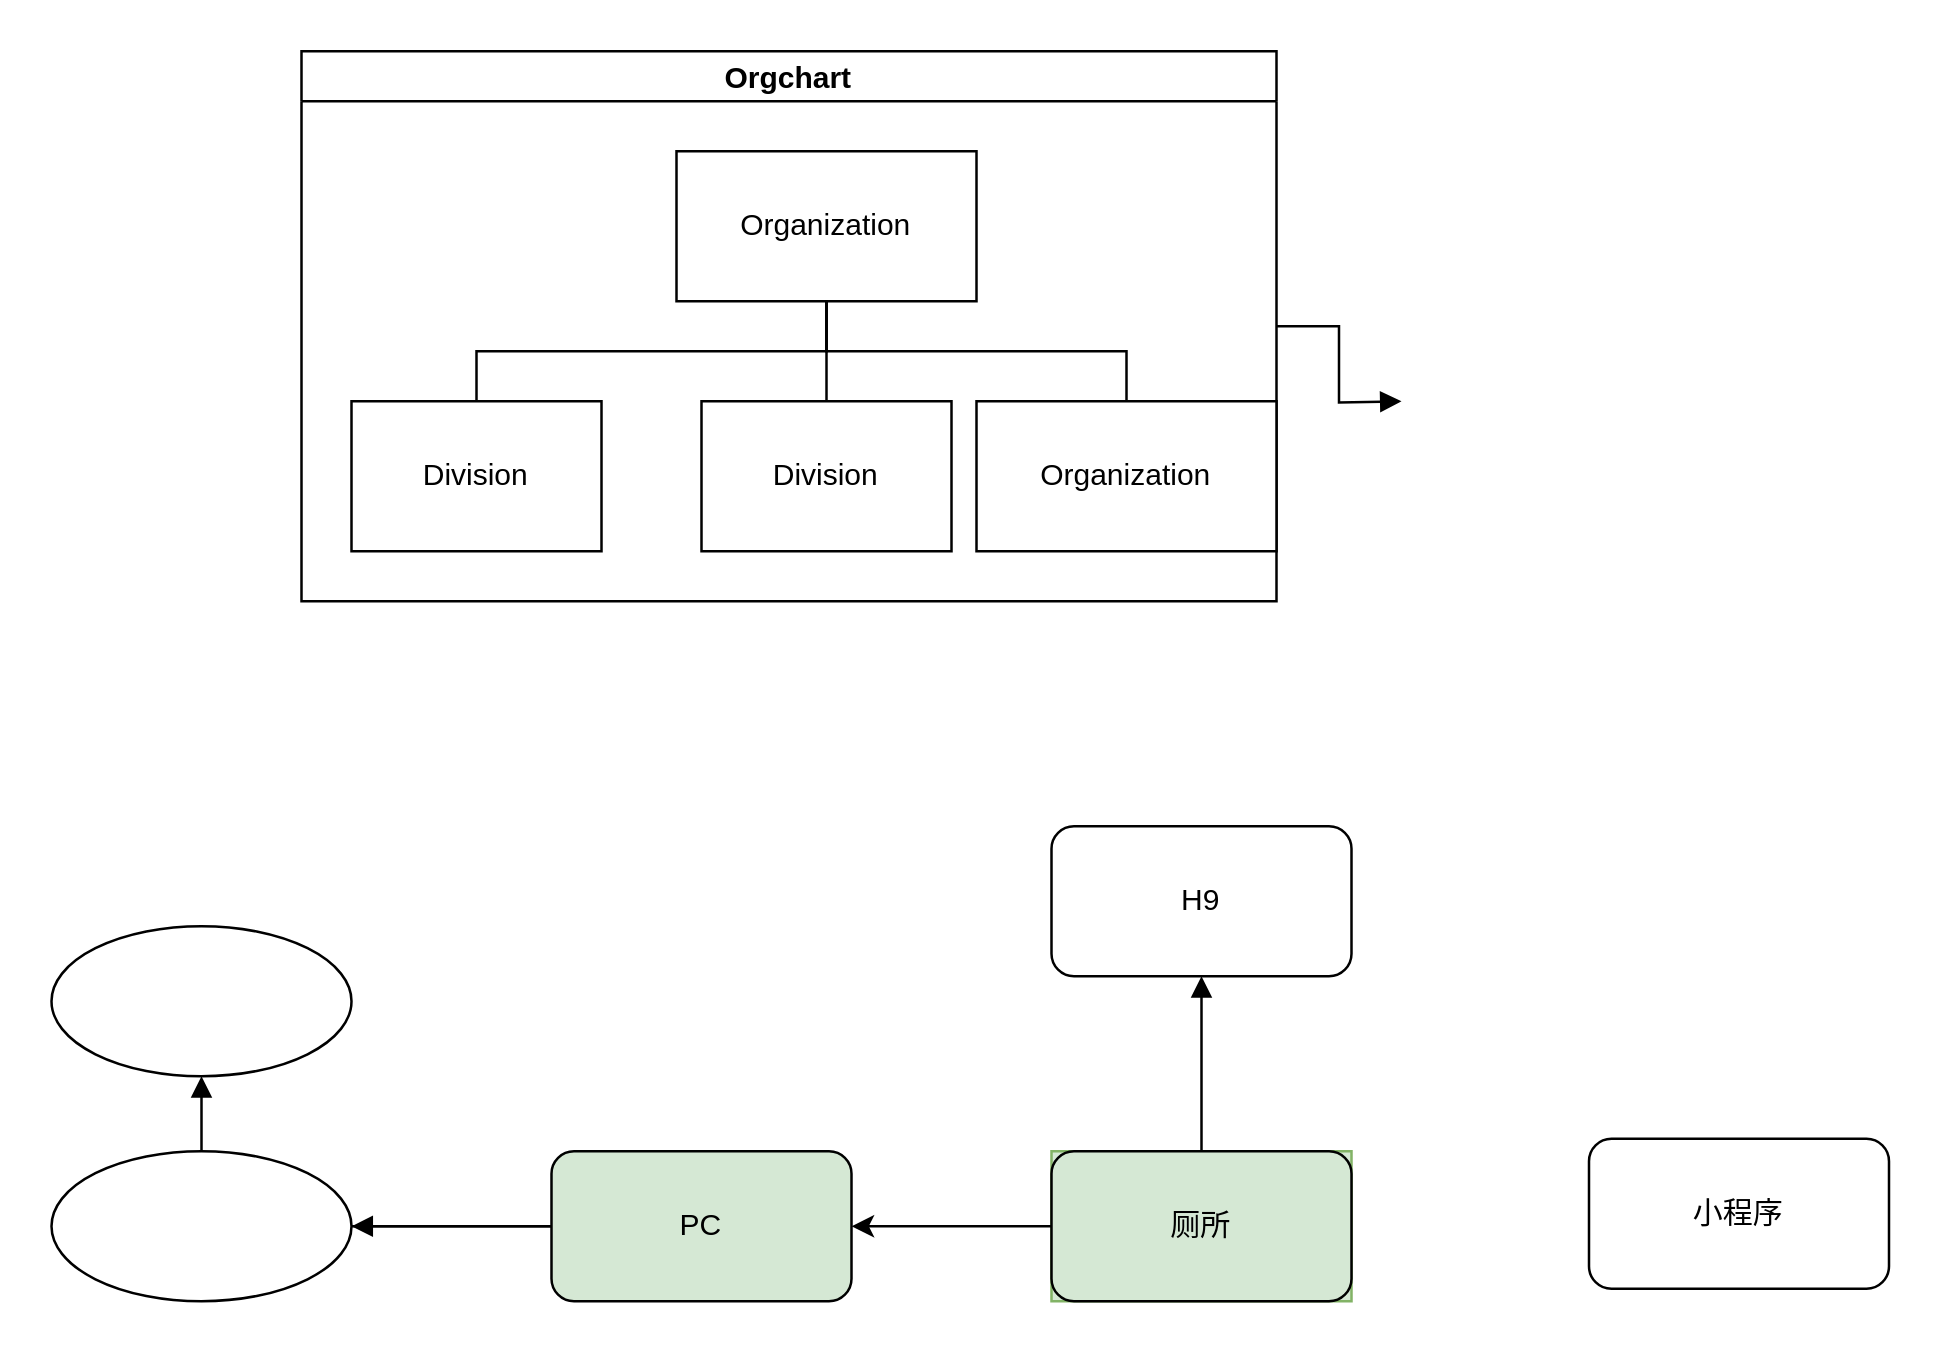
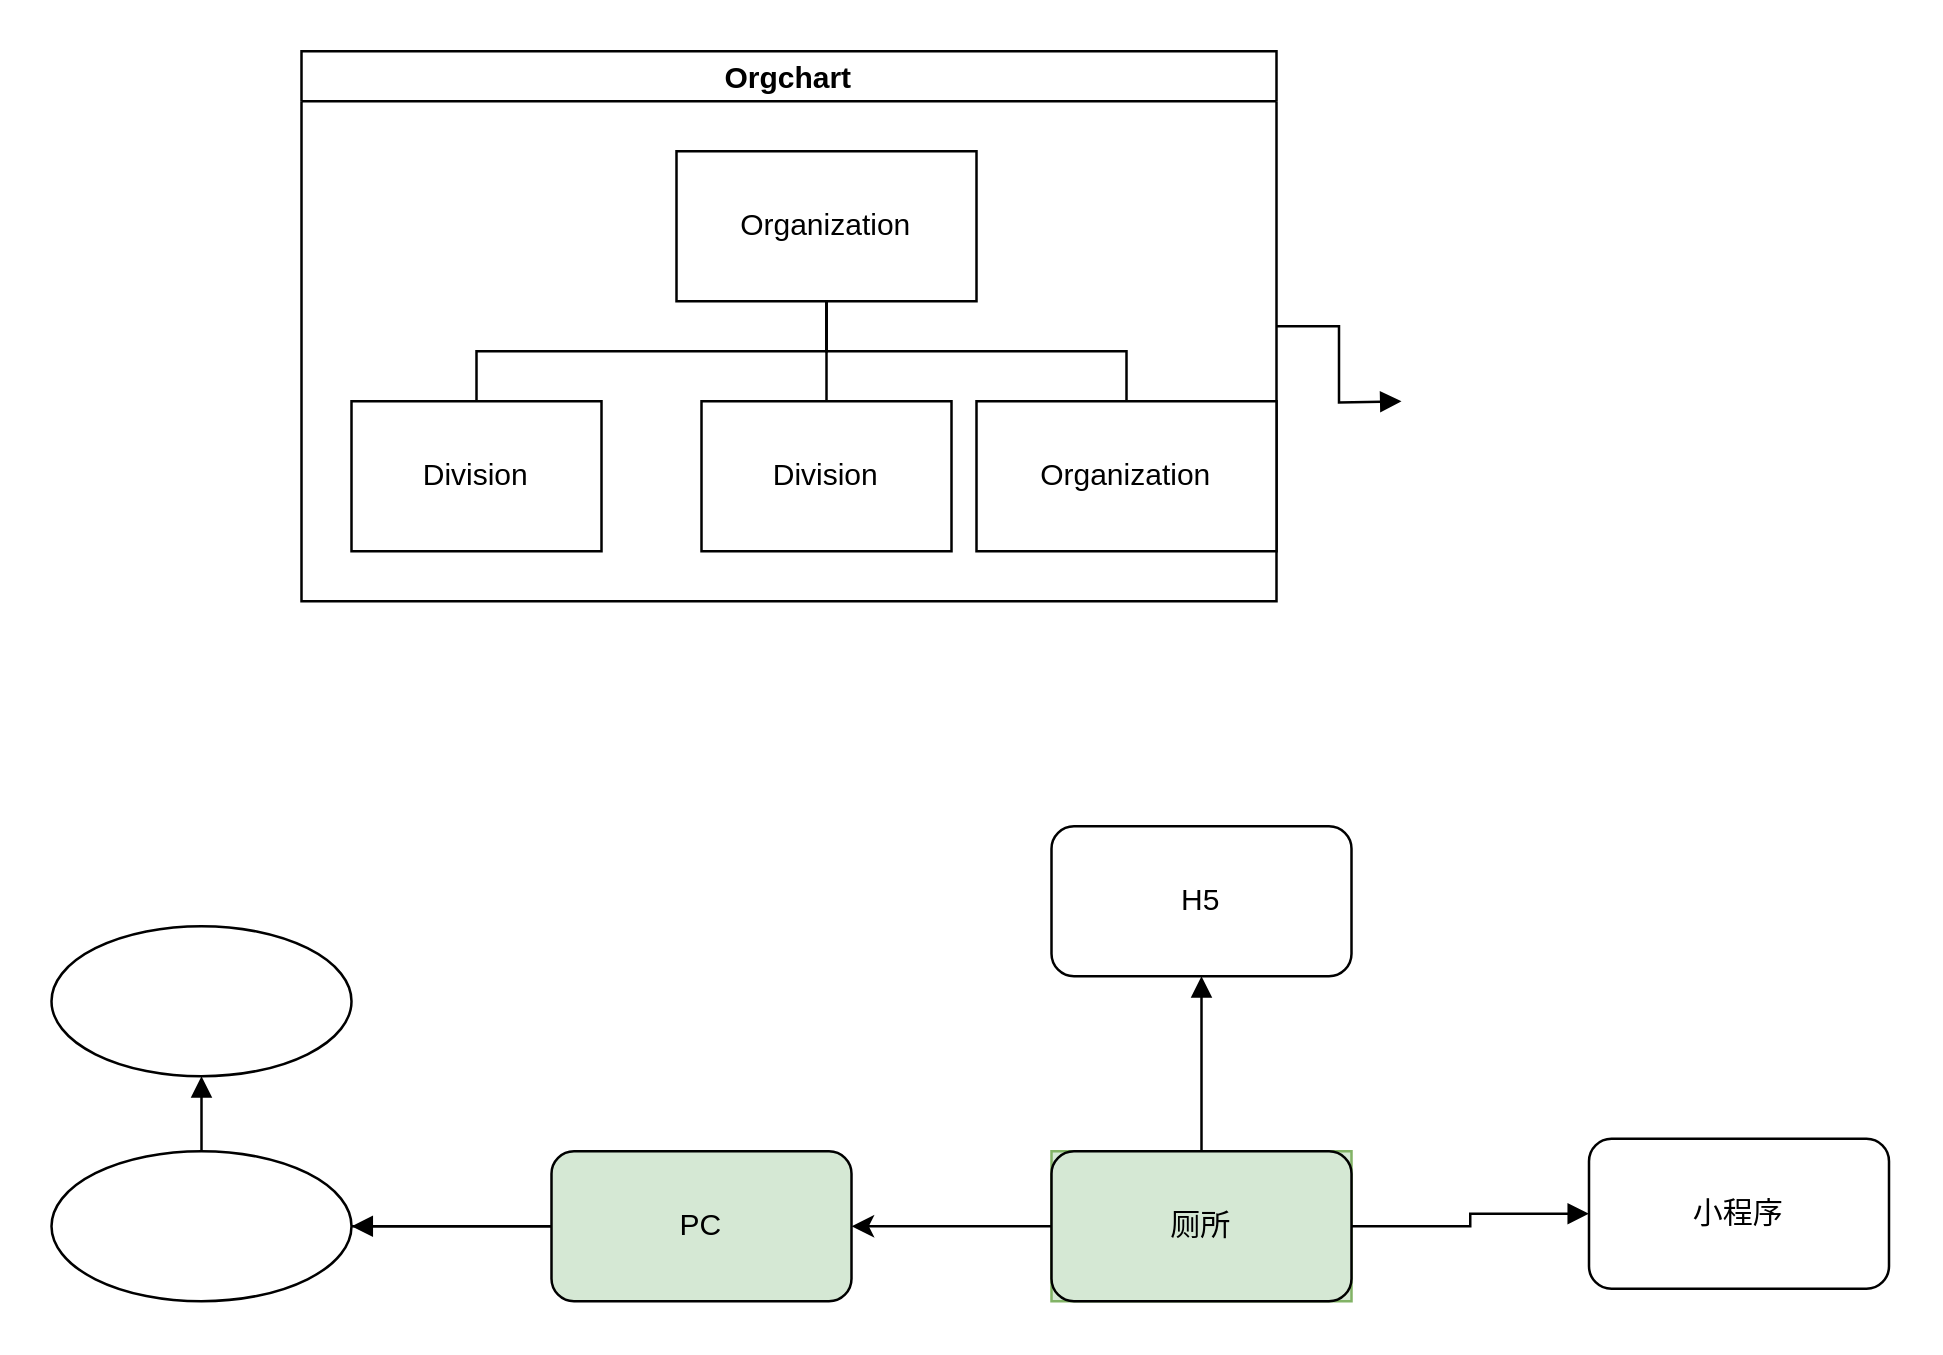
- <mxCell id="10" value="H9" style="rounded=1;whiteSpace=wrap;html=1;" vertex="1" parent="1"><mxGeometry x="420" y="330" width="120" height="60" as="geometry" /></mxCell>
+ <mxCell id="10" value="H5" style="rounded=1;whiteSpace=wrap;html=1;" vertex="1" parent="1"><mxGeometry x="420" y="330" width="120" height="60" as="geometry" /></mxCell>
+ <mxCell id="5" value="" style="edgeStyle=orthogonalEdgeStyle;rounded=0;orthogonalLoop=1;jettySize=auto;html=1;endArrow=block;endFill=1;" edge="1" parent="1" source="6" target="11"><mxGeometry relative="1" as="geometry" /></mxCell>
